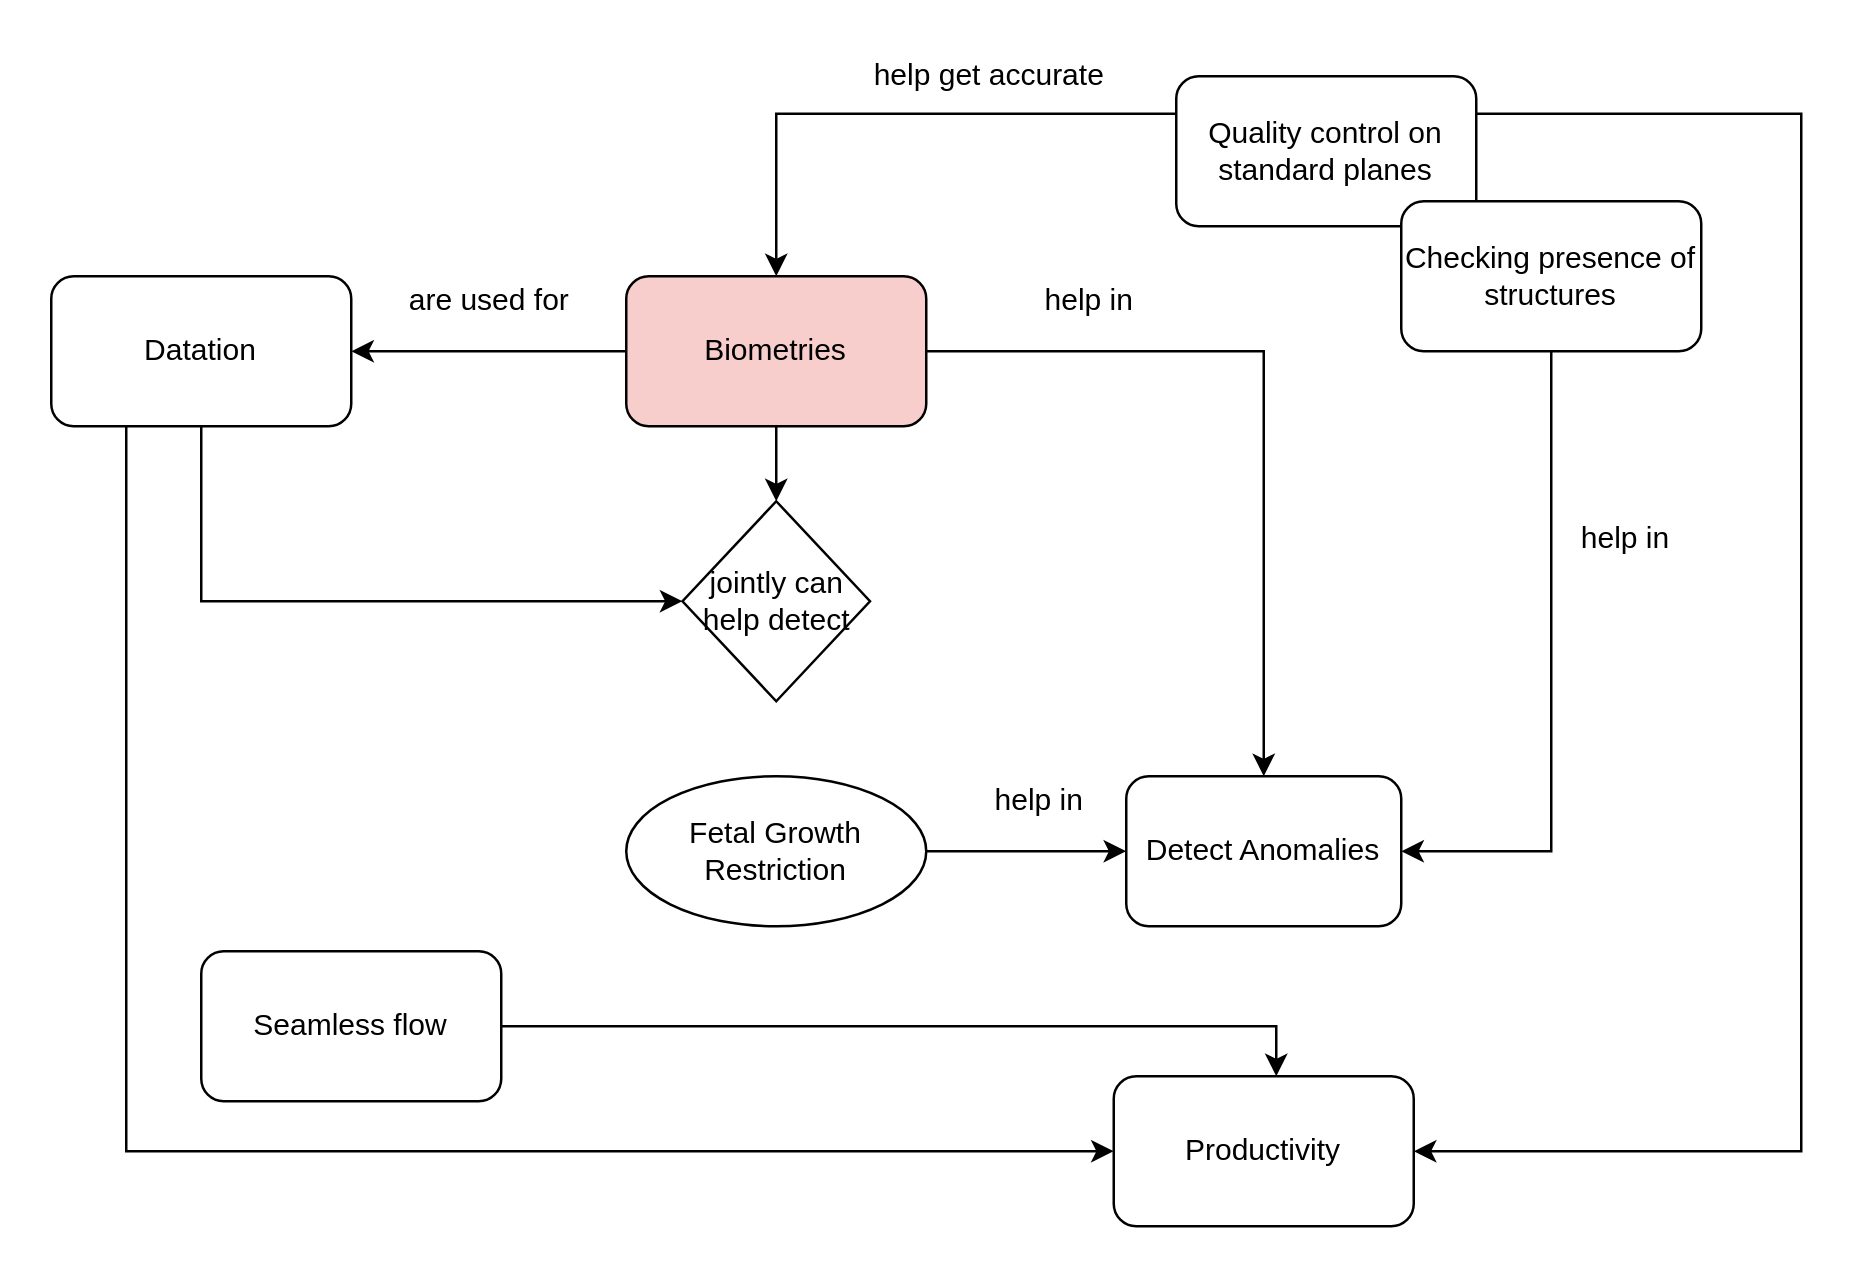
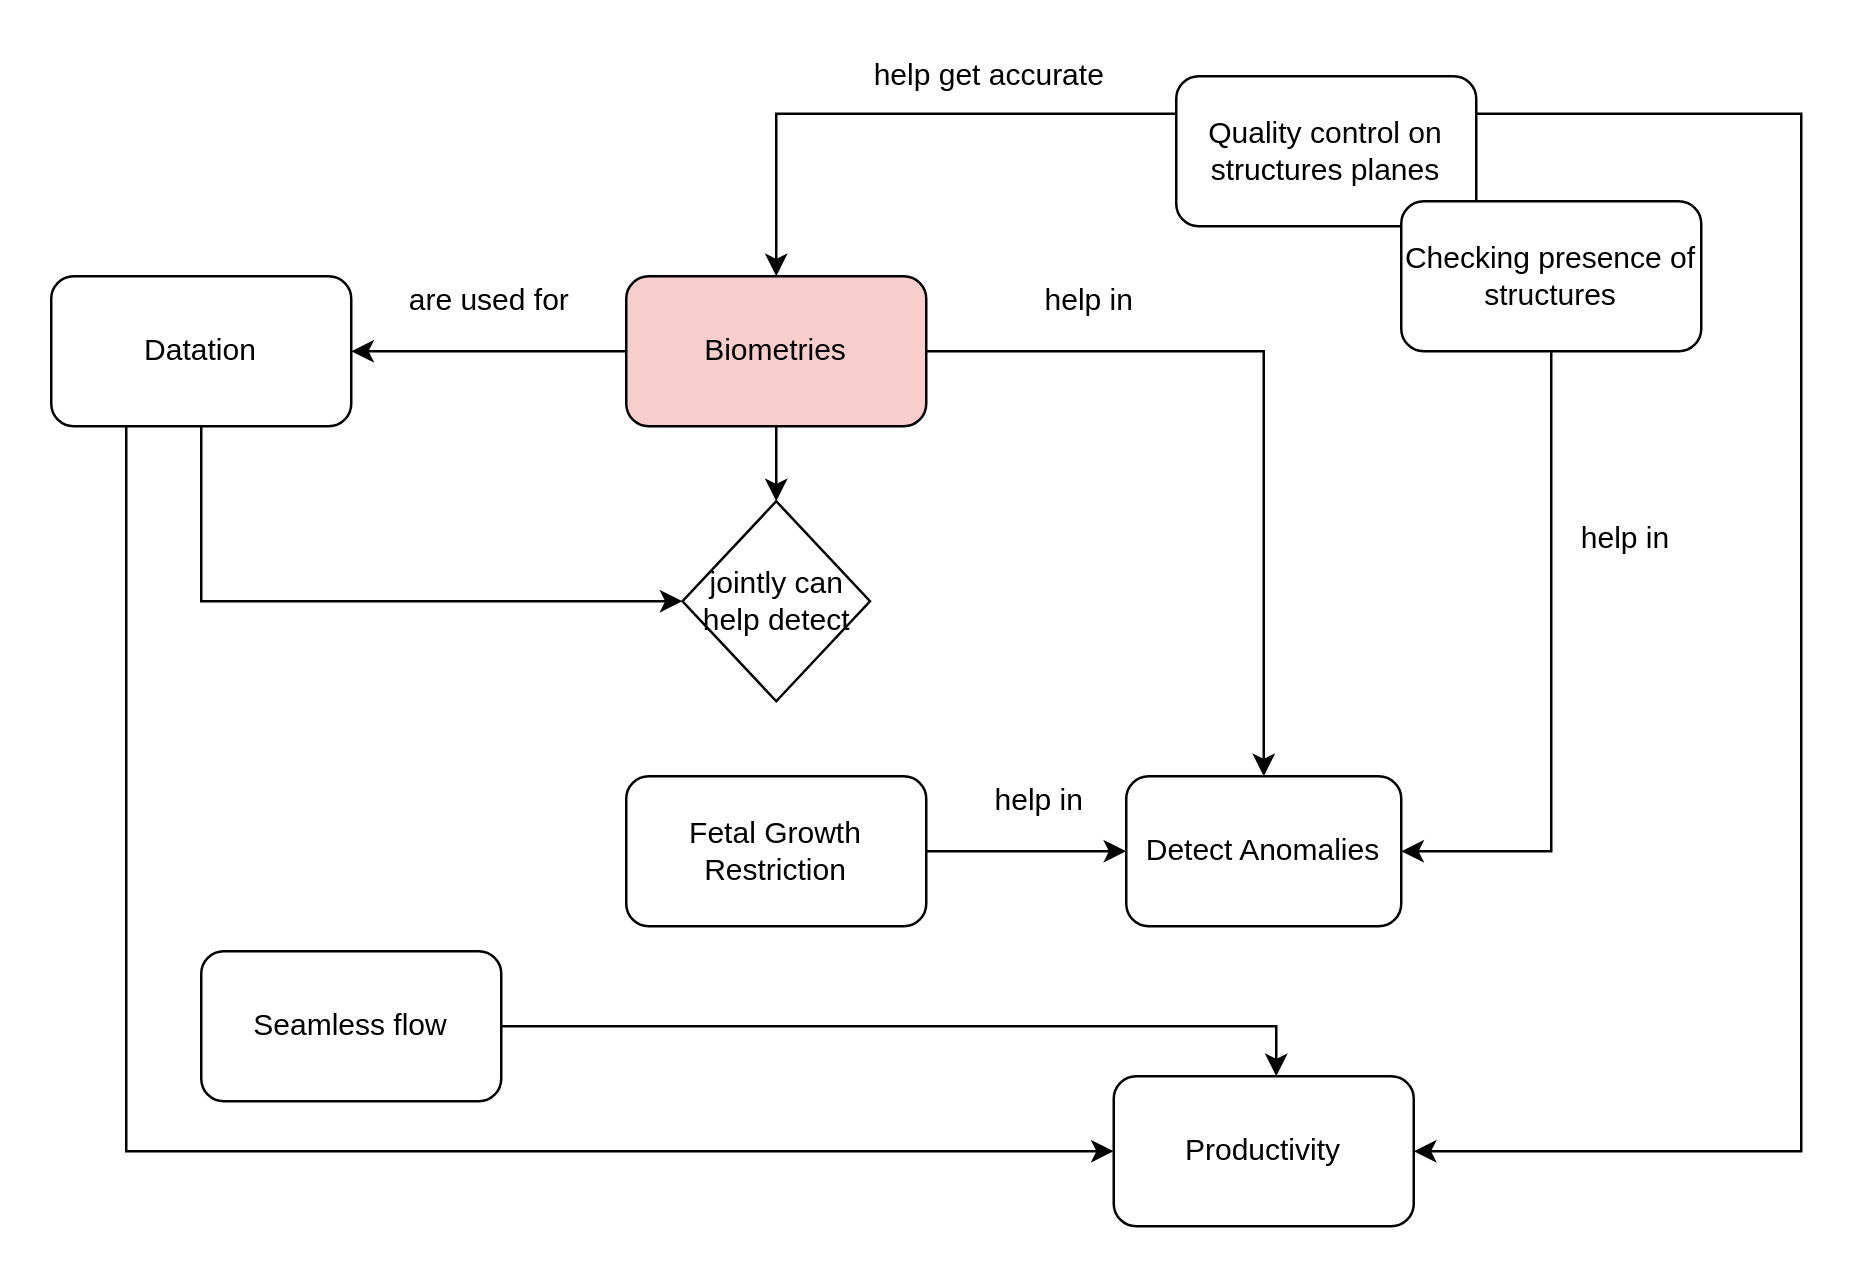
- <mxCell id="15" value="Quality control on standard planes" style="rounded=1;whiteSpace=wrap;html=1;" parent="1" vertex="1"><mxGeometry x="470" y="30" width="120" height="60" as="geometry" /></mxCell>
+ <mxCell id="15" value="Quality control on structures planes" style="rounded=1;whiteSpace=wrap;html=1;" parent="1" vertex="1"><mxGeometry x="470" y="30" width="120" height="60" as="geometry" /></mxCell>
- <mxCell id="6" value="Fetal Growth Restriction" style="ellipse;whiteSpace=wrap;html=1;" parent="1" vertex="1"><mxGeometry x="250" y="310" width="120" height="60" as="geometry" /></mxCell>
+ <mxCell id="6" value="Fetal Growth Restriction" style="rounded=1;whiteSpace=wrap;html=1;" parent="1" vertex="1"><mxGeometry x="250" y="310" width="120" height="60" as="geometry" /></mxCell>
